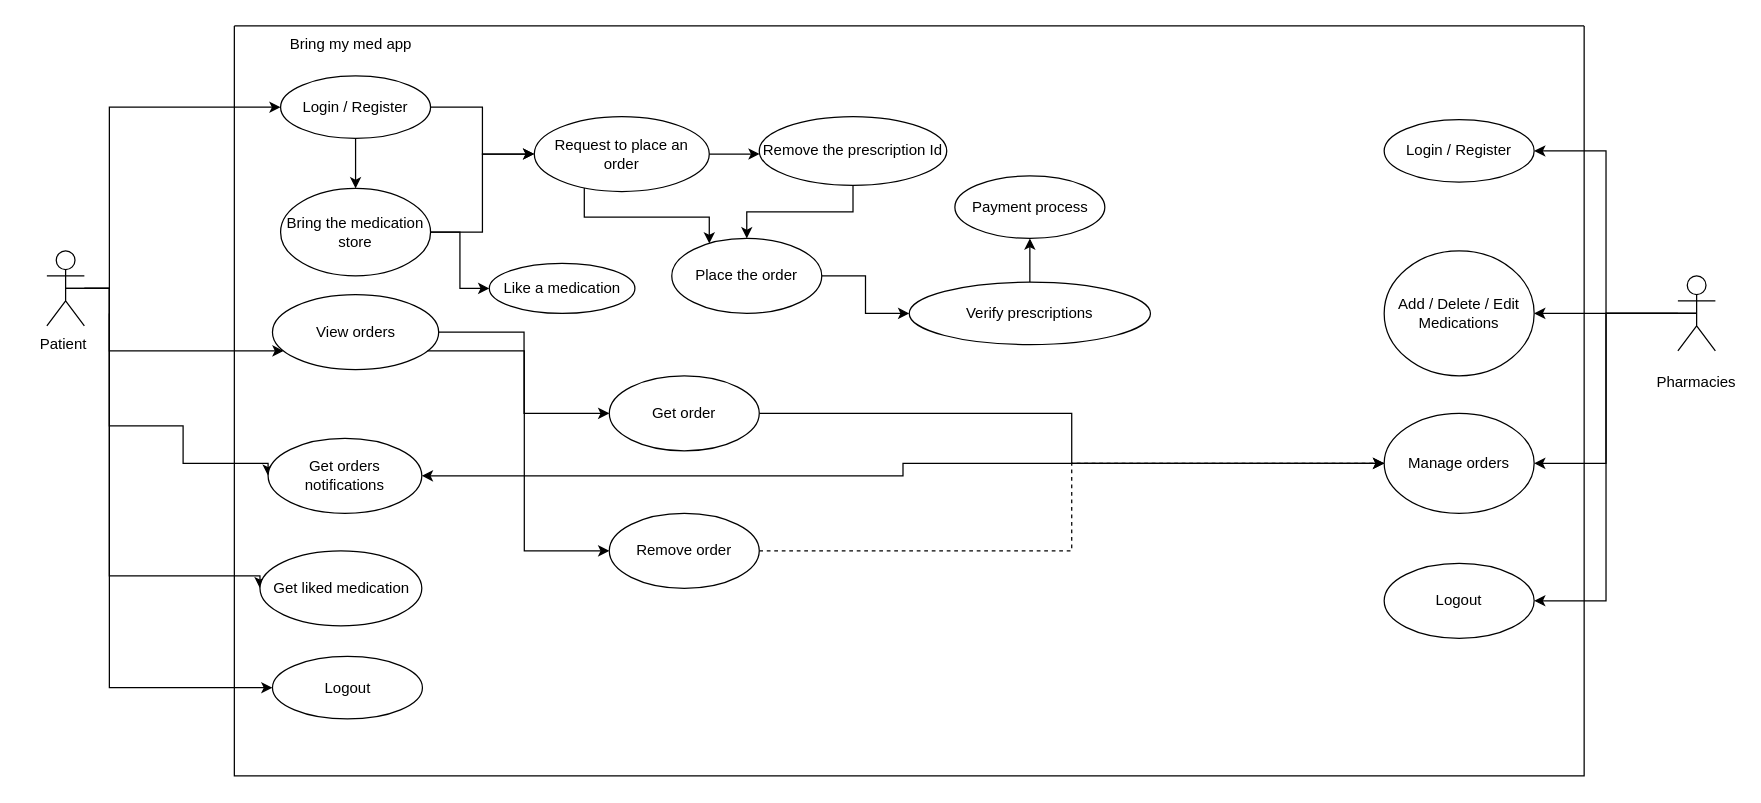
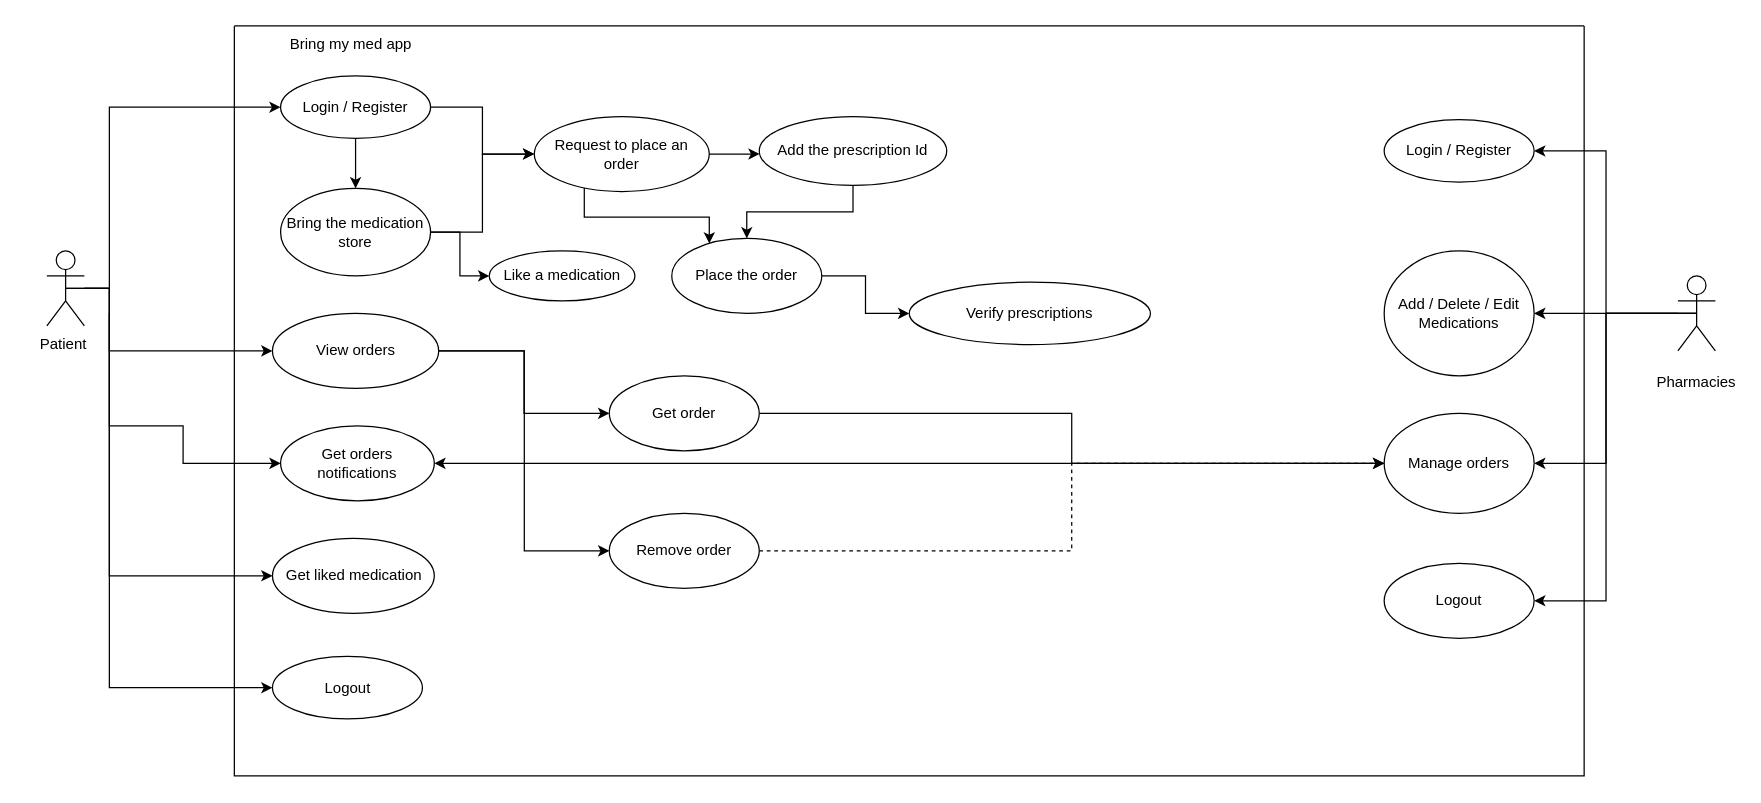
- <mxCell id="23" value="Remove the prescription Id" style="ellipse;whiteSpace=wrap;html=1;" vertex="1" parent="8"><mxGeometry x="420" y="72.5" width="150" height="55" as="geometry" /></mxCell>
+ <mxCell id="23" value="Add the prescription Id" style="ellipse;whiteSpace=wrap;html=1;" vertex="1" parent="8"><mxGeometry x="420" y="72.5" width="150" height="55" as="geometry" /></mxCell>
- <mxCell id="40" value="Payment process" style="ellipse;whiteSpace=wrap;html=1;" vertex="1" parent="8"><mxGeometry x="576.5" y="120" width="120" height="50" as="geometry" /></mxCell>
- <mxCell id="36" style="edgeStyle=orthogonalEdgeStyle;rounded=0;orthogonalLoop=1;jettySize=auto;html=1;exitX=0.5;exitY=0;exitDx=0;exitDy=0;entryX=0.5;entryY=1;entryDx=0;entryDy=0;" edge="1" parent="8" source="37" target="40"><mxGeometry relative="1" as="geometry" /></mxCell>
- <mxCell id="30" value="Like a medication" style="ellipse;whiteSpace=wrap;html=1;" vertex="1" parent="8"><mxGeometry x="204" y="190" width="116.5" height="40" as="geometry" /></mxCell>
+ <mxCell id="30" value="Like a medication" style="ellipse;whiteSpace=wrap;html=1;" vertex="1" parent="8"><mxGeometry x="204" y="180" width="116.5" height="40" as="geometry" /></mxCell>
- <mxCell id="27" value="View orders" style="ellipse;whiteSpace=wrap;html=1;" vertex="1" parent="8"><mxGeometry x="30.5" y="215" width="133" height="60" as="geometry" /></mxCell>
+ <mxCell id="27" value="View orders" style="ellipse;whiteSpace=wrap;html=1;" vertex="1" parent="8"><mxGeometry x="30.5" y="230" width="133" height="60" as="geometry" /></mxCell>
- <mxCell id="28" value="Get orders notifications" style="ellipse;whiteSpace=wrap;html=1;" vertex="1" parent="8"><mxGeometry x="27" y="330" width="123" height="60" as="geometry" /></mxCell>
+ <mxCell id="28" value="Get orders notifications" style="ellipse;whiteSpace=wrap;html=1;" vertex="1" parent="8"><mxGeometry x="37" y="320" width="123" height="60" as="geometry" /></mxCell>
- <mxCell id="31" value="Get liked medication" style="ellipse;whiteSpace=wrap;html=1;" vertex="1" parent="8"><mxGeometry x="20.5" y="420" width="129.5" height="60" as="geometry" /></mxCell>
+ <mxCell id="31" value="Get liked medication" style="ellipse;whiteSpace=wrap;html=1;" vertex="1" parent="8"><mxGeometry x="30.5" y="410" width="129.5" height="60" as="geometry" /></mxCell>
